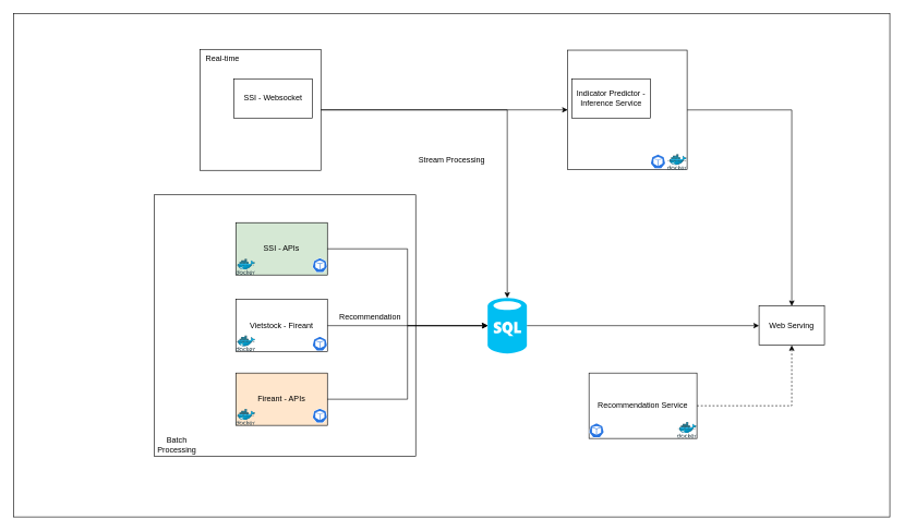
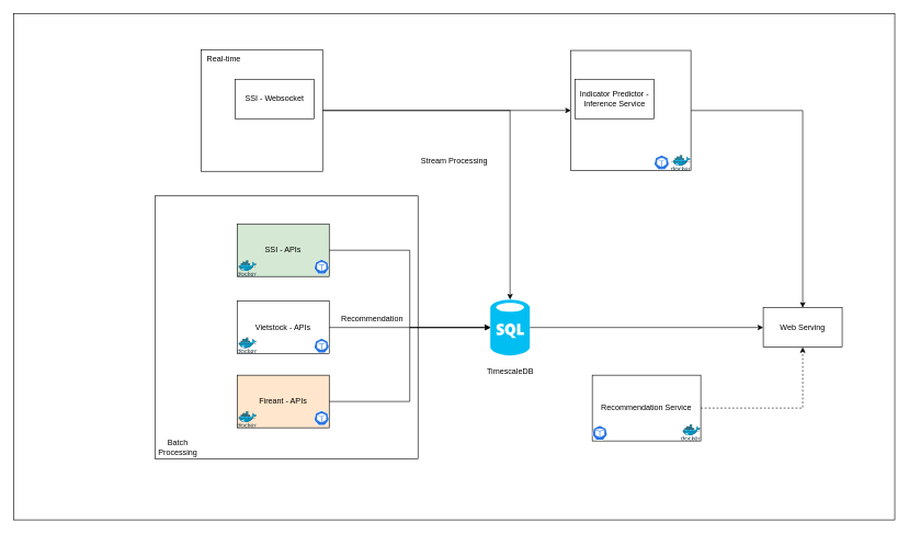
- <mxCell id="9" value="Vietstock - Fireant" style="rounded=0;whiteSpace=wrap;html=1;" vertex="1" parent="1"><mxGeometry x="360" y="457.5" width="140" height="80" as="geometry" /></mxCell>
+ <mxCell id="9" value="Vietstock - APIs" style="rounded=0;whiteSpace=wrap;html=1;" vertex="1" parent="1"><mxGeometry x="360" y="457.5" width="140" height="80" as="geometry" /></mxCell>
- <mxCell id="22" value="Web Serving&lt;br&gt;" style="rounded=0;whiteSpace=wrap;html=1;" vertex="1" parent="1"><mxGeometry x="1160" y="467.5" width="100" height="60" as="geometry" /></mxCell>
+ <mxCell id="22" value="Web Serving&lt;br&gt;" style="rounded=0;whiteSpace=wrap;html=1;" vertex="1" parent="1"><mxGeometry x="1160" y="467.5" width="120" height="60" as="geometry" /></mxCell>
+ <mxCell id="17" value="TimescaleDB&lt;br&gt;" style="text;html=1;align=center;verticalAlign=middle;resizable=0;points=[];autosize=1;strokeColor=none;fillColor=none;" vertex="1" parent="1"><mxGeometry x="730" y="550" width="90" height="30" as="geometry" /></mxCell>
